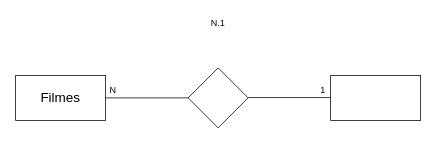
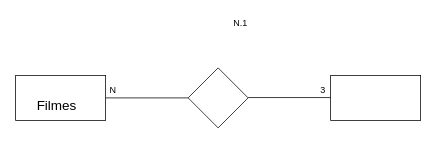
- <mxCell id="10" value="N.1" style="text;html=1;strokeColor=none;fillColor=none;align=center;verticalAlign=middle;whiteSpace=wrap;rounded=0;" vertex="1" parent="1"><mxGeometry x="270" y="20" width="40" height="20" as="geometry" /></mxCell>
+ <mxCell id="10" value="N.1" style="text;html=1;strokeColor=none;fillColor=none;align=center;verticalAlign=middle;whiteSpace=wrap;rounded=0;" vertex="1" parent="1"><mxGeometry x="300" y="20" width="40" height="20" as="geometry" /></mxCell>
- <mxCell id="9" value="1" style="text;html=1;strokeColor=none;fillColor=none;align=center;verticalAlign=middle;whiteSpace=wrap;rounded=0;" vertex="1" parent="1"><mxGeometry x="410" y="110" width="40" height="20" as="geometry" /></mxCell>
+ <mxCell id="9" value="3" style="text;html=1;strokeColor=none;fillColor=none;align=center;verticalAlign=middle;whiteSpace=wrap;rounded=0;" vertex="1" parent="1"><mxGeometry x="410" y="110" width="40" height="20" as="geometry" /></mxCell>
- <mxCell id="7" value="&lt;font style=&quot;font-size: 18px&quot;&gt;Filmes&lt;/font&gt;" style="text;html=1;strokeColor=none;fillColor=none;align=center;verticalAlign=middle;whiteSpace=wrap;rounded=0;" vertex="1" parent="1"><mxGeometry x="45" y="115" width="70" height="30" as="geometry" /></mxCell>
+ <mxCell id="7" value="&lt;font style=&quot;font-size: 18px&quot;&gt;Filmes&lt;/font&gt;" style="text;html=1;strokeColor=none;fillColor=none;align=center;verticalAlign=middle;whiteSpace=wrap;rounded=0;" vertex="1" parent="1"><mxGeometry x="40" y="125" width="70" height="30" as="geometry" /></mxCell>
